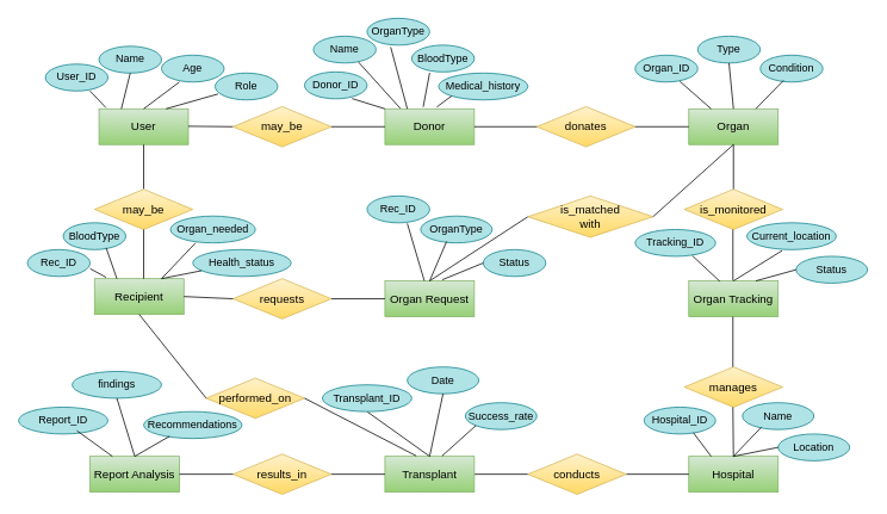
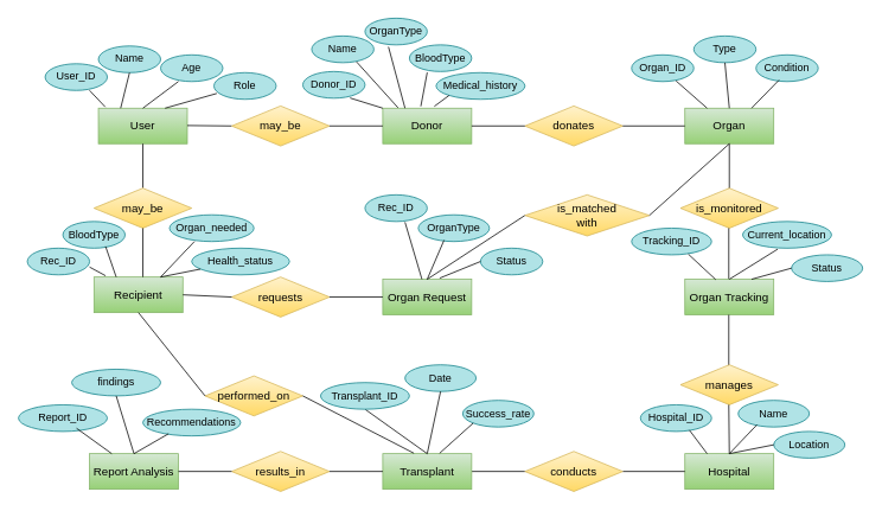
- <mxCell id="38" value="&lt;span style=&quot;font-size: 13px;&quot;&gt;donates&lt;/span&gt;" style="shape=rhombus;perimeter=rhombusPerimeter;whiteSpace=wrap;html=1;align=center;fillColor=#fff2cc;strokeColor=#d6b656;gradientColor=#ffd966;" vertex="1" parent="1"><mxGeometry x="600" y="118.75" width="110" height="45" as="geometry" /></mxCell>
+ <mxCell id="38" value="&lt;span style=&quot;font-size: 13px;&quot;&gt;donates&lt;/span&gt;" style="shape=rhombus;perimeter=rhombusPerimeter;whiteSpace=wrap;html=1;align=center;fillColor=#fff2cc;strokeColor=#d6b656;gradientColor=#ffd966;" vertex="1" parent="1"><mxGeometry x="590" y="118.75" width="110" height="45" as="geometry" /></mxCell>
